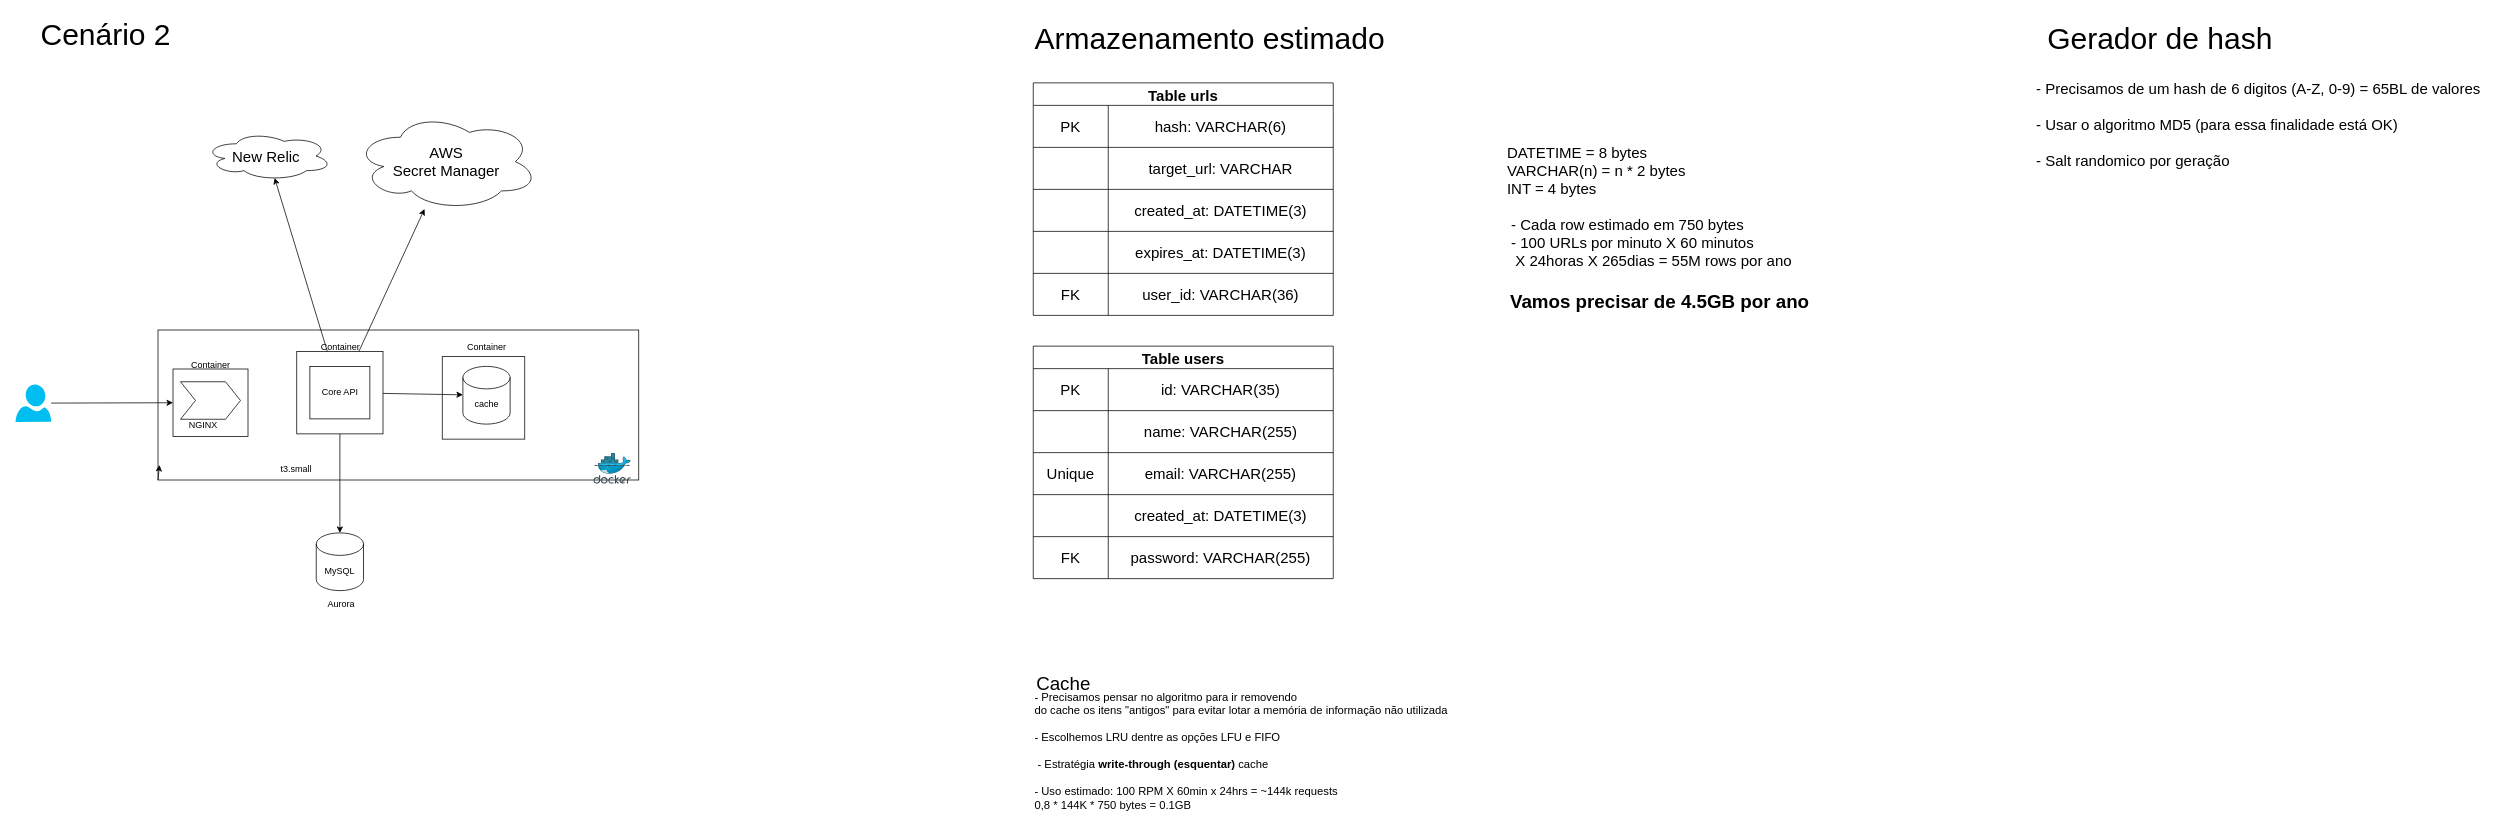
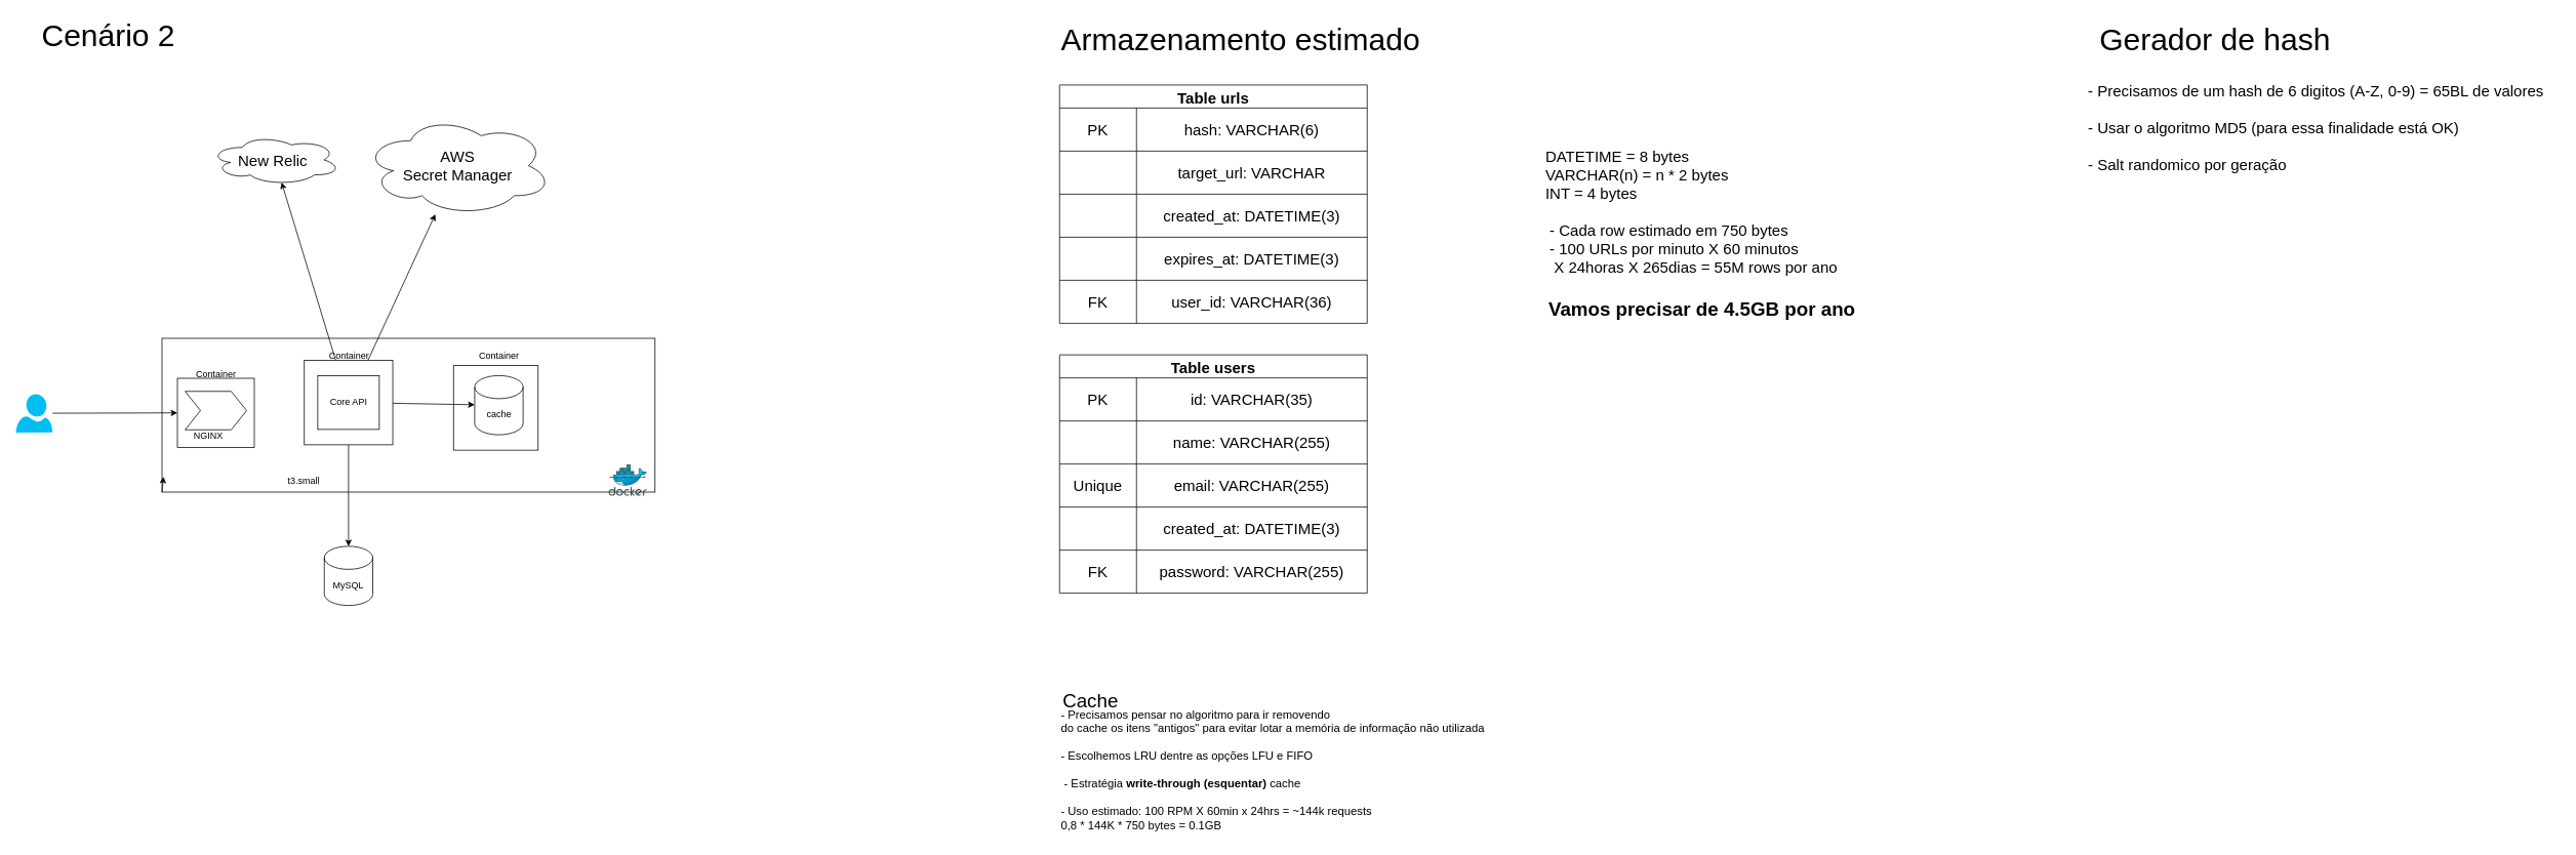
- <mxCell id="15" value="Aurora" style="text;html=1;align=center;verticalAlign=middle;resizable=0;points=[];autosize=1;strokeColor=none;fillColor=none;" parent="1" vertex="1"><mxGeometry x="424" y="790" width="60" height="30" as="geometry" /></mxCell>
